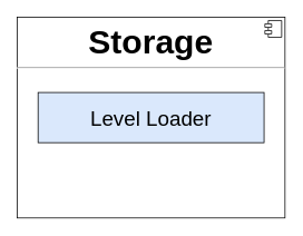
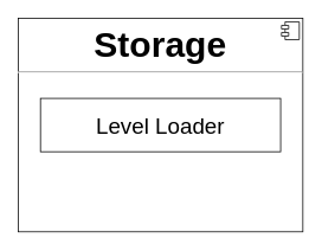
- <mxCell id="4" value="&lt;font style=&quot;font-size: 25px&quot;&gt;Level Loader&lt;/font&gt;" style="rounded=0;whiteSpace=wrap;html=1;fillColor=#dae8fc;" parent="1" vertex="1"><mxGeometry x="45" y="110" width="270" height="60" as="geometry" /></mxCell>
+ <mxCell id="4" value="&lt;font style=&quot;font-size: 25px&quot;&gt;Level Loader&lt;/font&gt;" style="rounded=0;whiteSpace=wrap;html=1;" parent="1" vertex="1"><mxGeometry x="45" y="110" width="270" height="60" as="geometry" /></mxCell>
